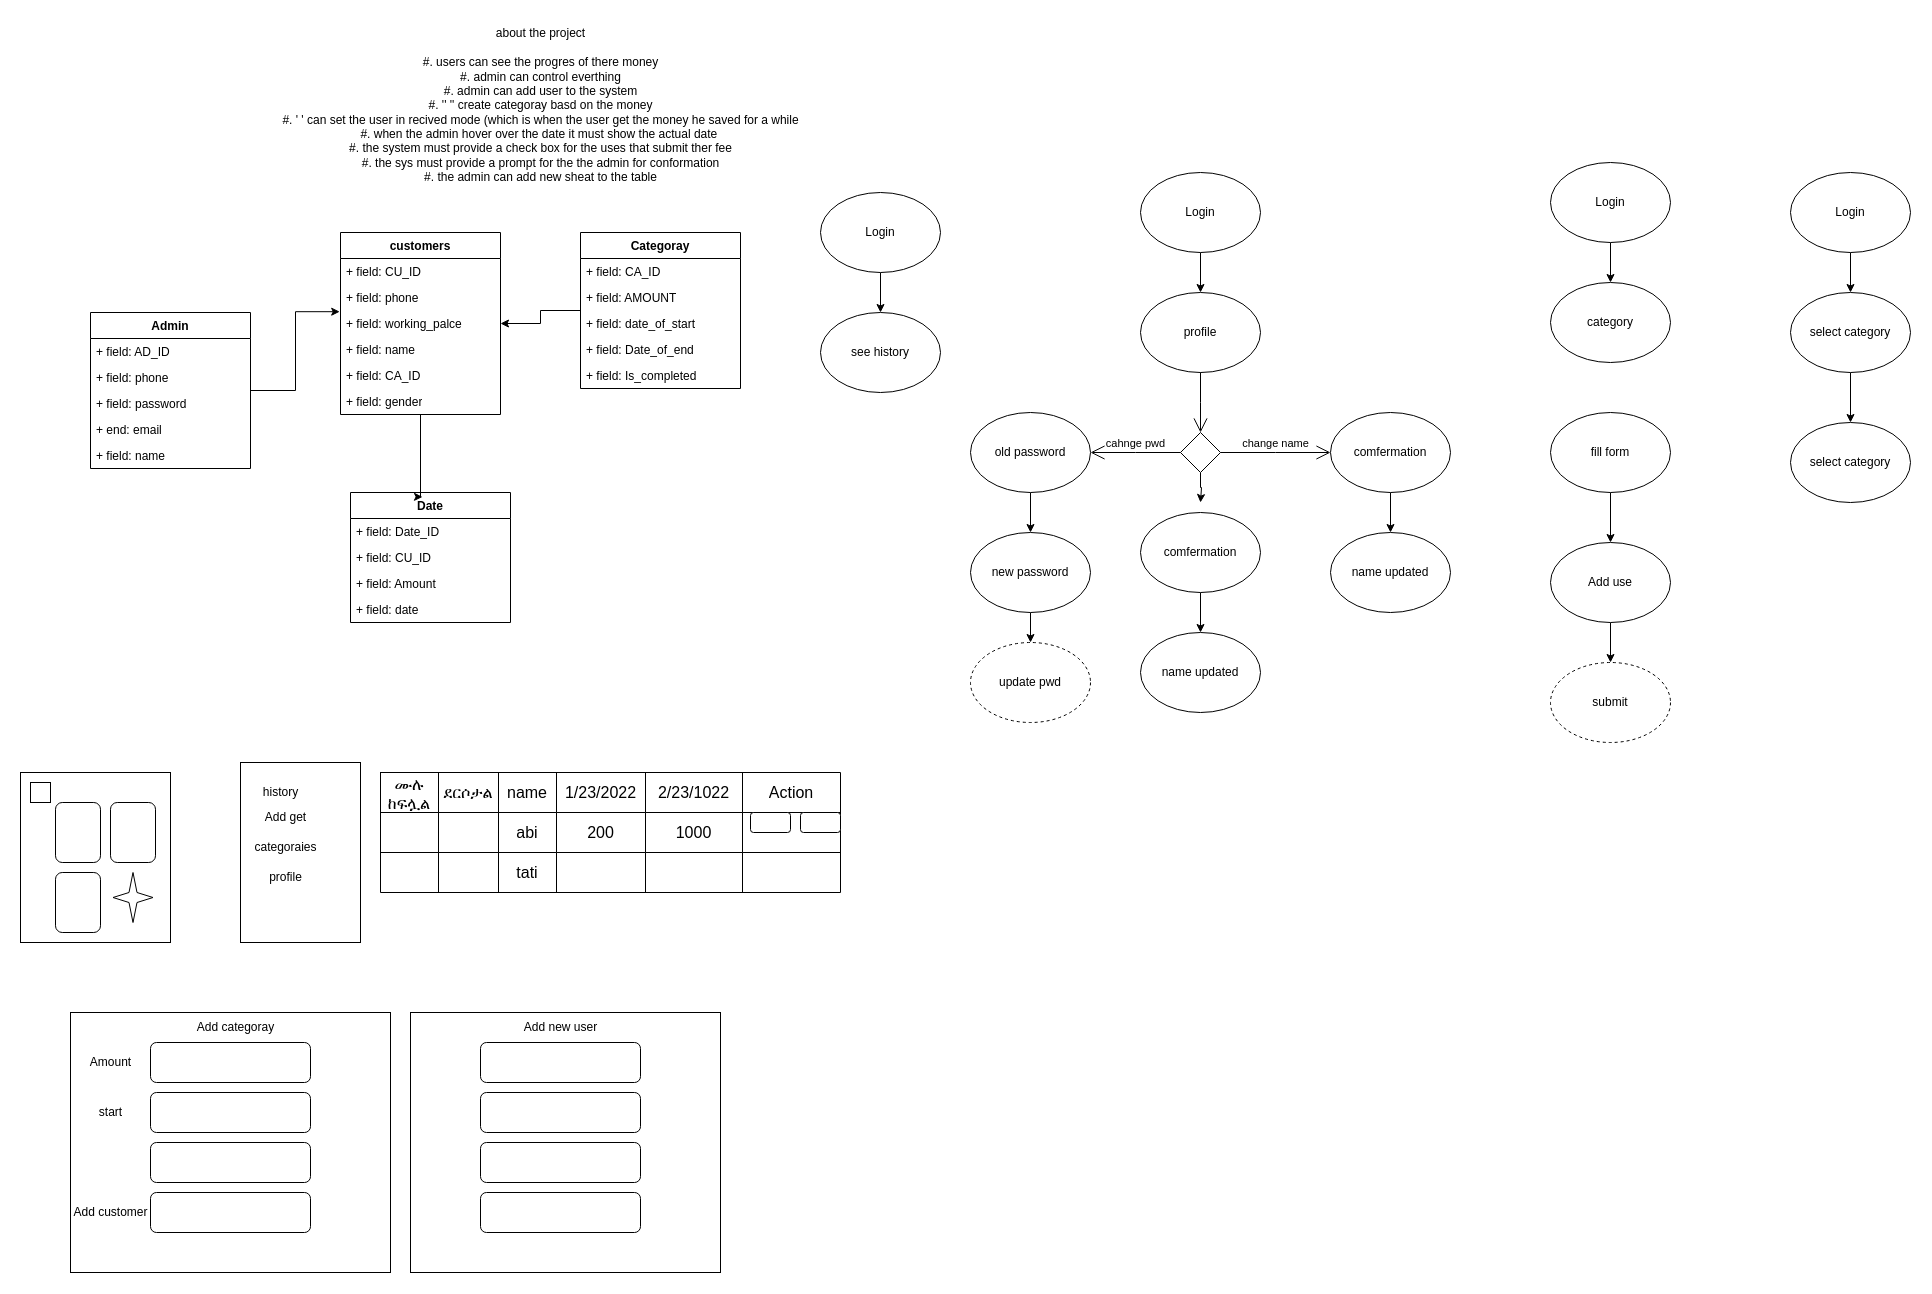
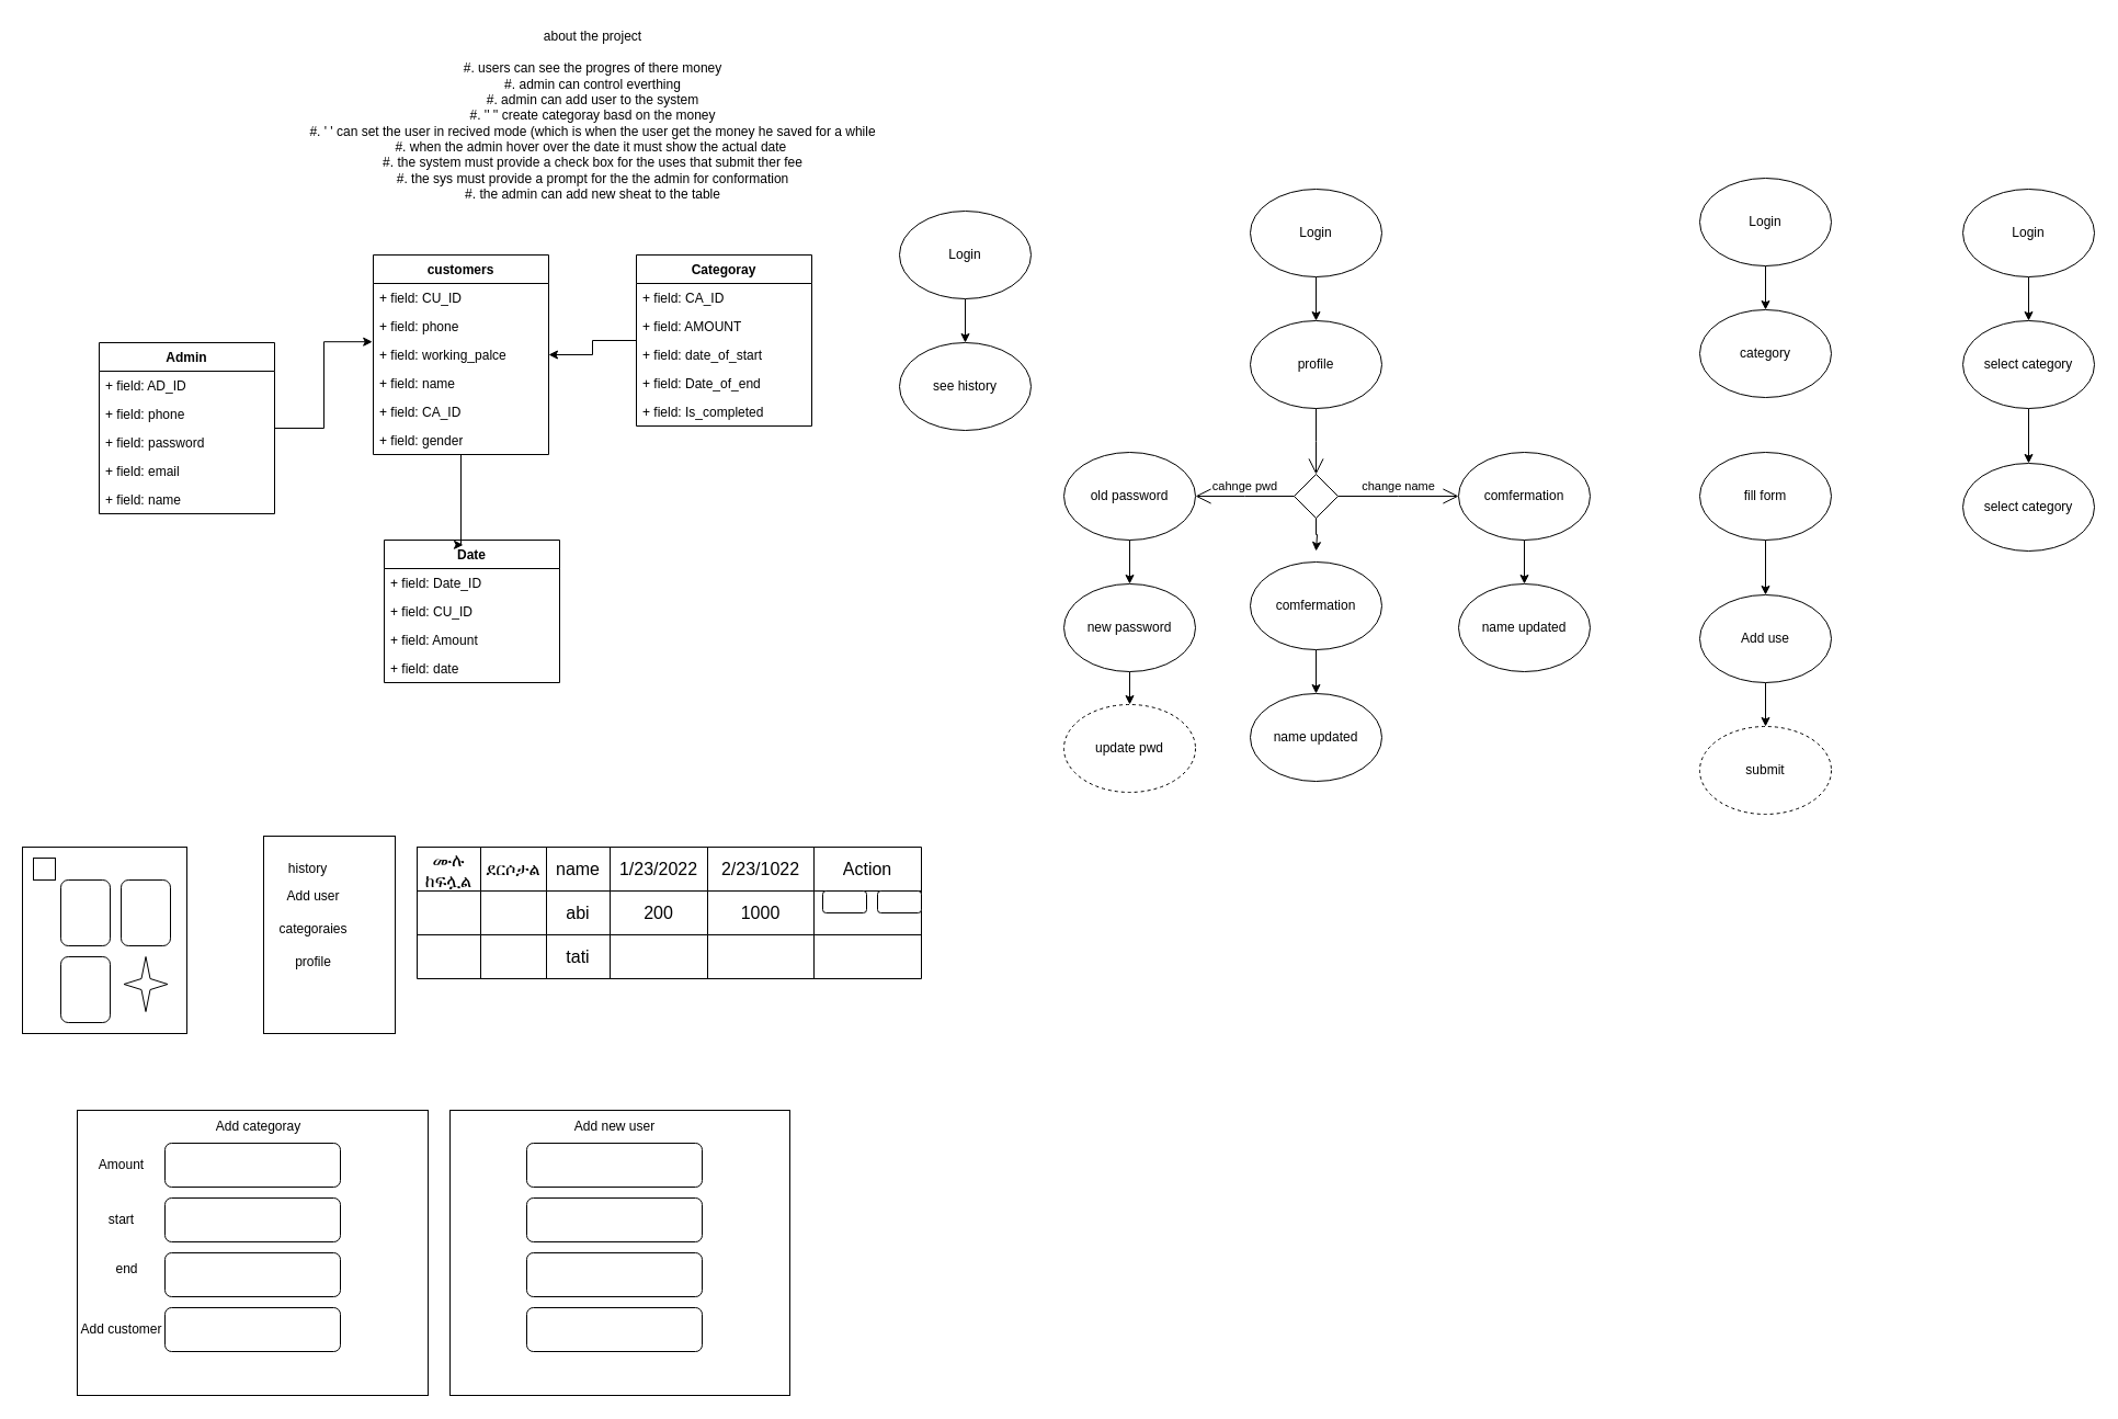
- <mxCell id="7" value="+ end: email" style="text;strokeColor=none;fillColor=none;align=left;verticalAlign=top;spacingLeft=4;spacingRight=4;overflow=hidden;rotatable=0;points=[[0,0.5],[1,0.5]];portConstraint=eastwest;whiteSpace=wrap;html=1;" parent="3" vertex="1"><mxGeometry y="104" width="160" height="26" as="geometry" /></mxCell>
+ <mxCell id="7" value="+ field: email" style="text;strokeColor=none;fillColor=none;align=left;verticalAlign=top;spacingLeft=4;spacingRight=4;overflow=hidden;rotatable=0;points=[[0,0.5],[1,0.5]];portConstraint=eastwest;whiteSpace=wrap;html=1;" parent="3" vertex="1"><mxGeometry y="104" width="160" height="26" as="geometry" /></mxCell>
- <mxCell id="56" value="Add get" style="text;html=1;align=center;verticalAlign=middle;resizable=0;points=[];autosize=1;strokeColor=none;fillColor=none;" parent="53" vertex="1"><mxGeometry x="10" y="40" width="70" height="30" as="geometry" /></mxCell>
+ <mxCell id="56" value="Add user" style="text;html=1;align=center;verticalAlign=middle;resizable=0;points=[];autosize=1;strokeColor=none;fillColor=none;" parent="53" vertex="1"><mxGeometry x="10" y="40" width="70" height="30" as="geometry" /></mxCell>
+ <mxCell id="74" value="end" style="text;html=1;align=center;verticalAlign=middle;resizable=0;points=[];autosize=1;strokeColor=none;fillColor=none;" parent="1" vertex="1"><mxGeometry x="95" y="1142" width="40" height="30" as="geometry" /></mxCell>
